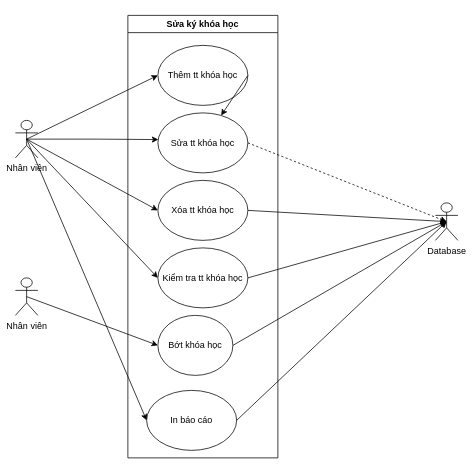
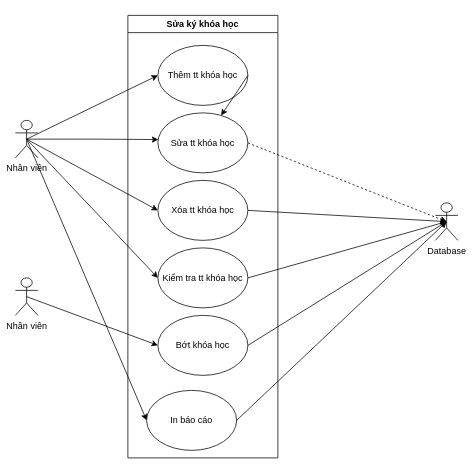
- <mxCell id="21" style="edgeStyle=none;rounded=0;orthogonalLoop=1;jettySize=auto;html=1;exitX=1;exitY=0.5;exitDx=0;exitDy=0;entryX=0.5;entryY=0.5;entryDx=0;entryDy=0;entryPerimeter=0;" edge="1" parent="1" source="7" target="17"><mxGeometry relative="1" as="geometry" /></mxCell>
+ <mxCell id="21" style="edgeStyle=none;rounded=0;orthogonalLoop=1;jettySize=auto;html=1;exitX=1;exitY=0.5;exitDx=0;exitDy=0;entryX=0.5;entryY=0.5;entryDx=0;entryDy=0;entryPerimeter=0;endArrow=open;" edge="1" parent="1" source="7" target="17"><mxGeometry relative="1" as="geometry" /></mxCell>
- <mxCell id="6" value="Bớt khóa học" style="ellipse;whiteSpace=wrap;html=1;" vertex="1" parent="2"><mxGeometry x="40" y="400" width="100" height="80" as="geometry" /></mxCell>
+ <mxCell id="6" value="Bớt khóa học" style="ellipse;whiteSpace=wrap;html=1;" vertex="1" parent="2"><mxGeometry x="40" y="400" width="120" height="80" as="geometry" /></mxCell>
